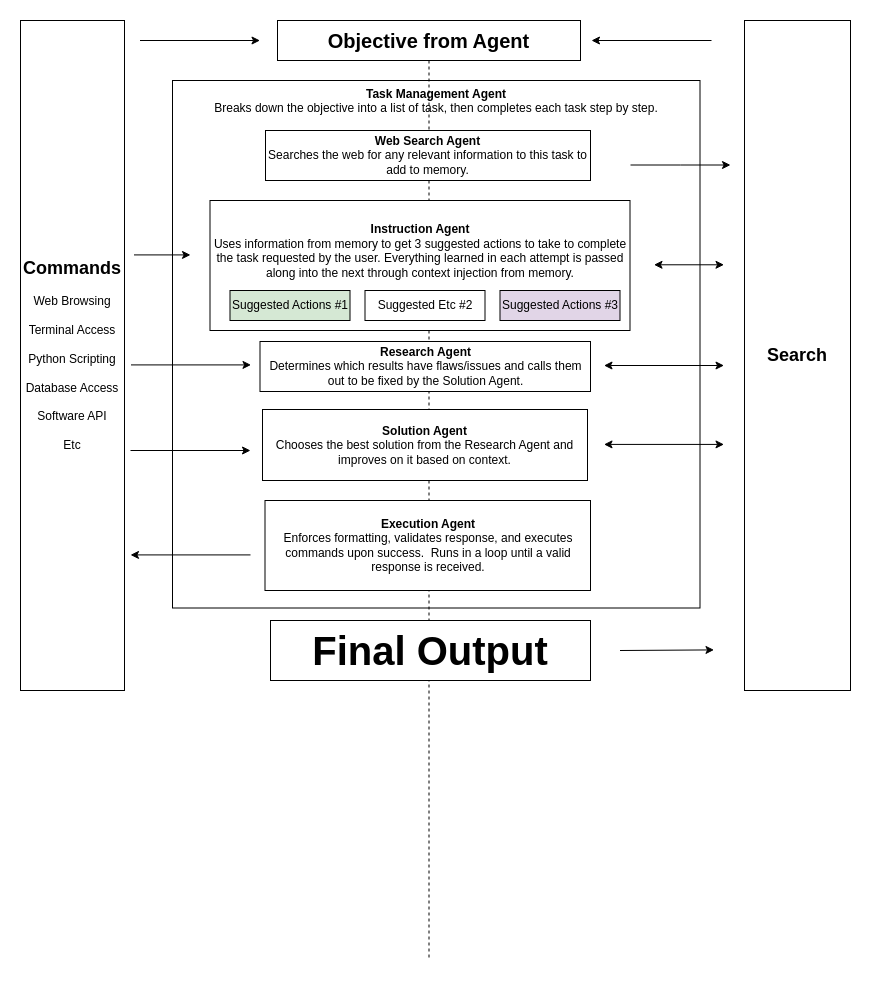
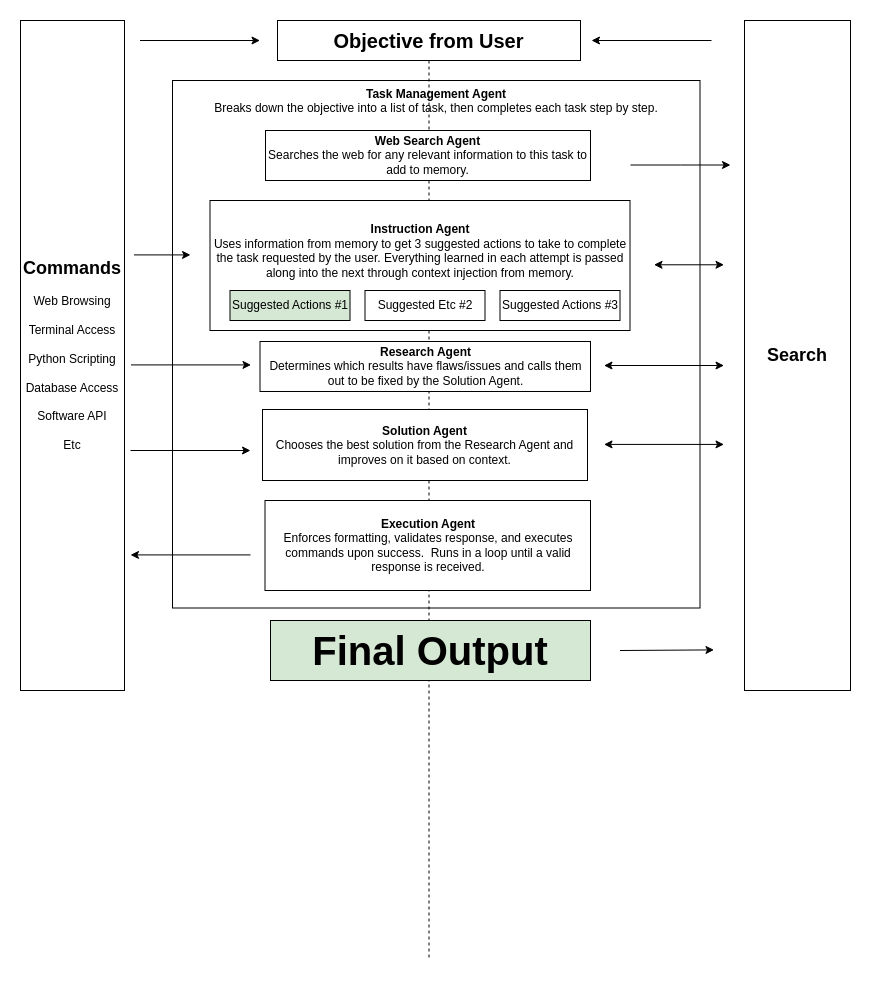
- <mxCell id="3" value="Objective from Agent" style="shape=umlLifeline;perimeter=lifelinePerimeter;whiteSpace=wrap;html=1;container=0;dropTarget=0;collapsible=0;recursiveResize=0;outlineConnect=0;portConstraint=eastwest;newEdgeStyle={&quot;edgeStyle&quot;:&quot;elbowEdgeStyle&quot;,&quot;elbow&quot;:&quot;vertical&quot;,&quot;curved&quot;:0,&quot;rounded&quot;:0};fontStyle=1;fontSize=20;" parent="1" vertex="1"><mxGeometry x="277" y="20" width="303" height="940" as="geometry" /></mxCell>
+ <mxCell id="3" value="Objective from User" style="shape=umlLifeline;perimeter=lifelinePerimeter;whiteSpace=wrap;html=1;container=0;dropTarget=0;collapsible=0;recursiveResize=0;outlineConnect=0;portConstraint=eastwest;newEdgeStyle={&quot;edgeStyle&quot;:&quot;elbowEdgeStyle&quot;,&quot;elbow&quot;:&quot;vertical&quot;,&quot;curved&quot;:0,&quot;rounded&quot;:0};fontStyle=1;fontSize=20;" parent="1" vertex="1"><mxGeometry x="277" y="20" width="303" height="940" as="geometry" /></mxCell>
- <mxCell id="7" value="Suggested Actions #3" style="rounded=0;whiteSpace=wrap;html=1;fillColor=#e1d5e7;" parent="1" vertex="1"><mxGeometry x="499.5" y="290" width="120" height="30" as="geometry" /></mxCell>
+ <mxCell id="7" value="Suggested Actions #3" style="rounded=0;whiteSpace=wrap;html=1;" parent="1" vertex="1"><mxGeometry x="499.5" y="290" width="120" height="30" as="geometry" /></mxCell>
- <mxCell id="11" value="Final Output" style="rounded=0;whiteSpace=wrap;html=1;fontStyle=1;fontSize=40;" parent="1" vertex="1"><mxGeometry x="270" y="620" width="320" height="60" as="geometry" /></mxCell>
+ <mxCell id="11" value="Final Output" style="rounded=0;whiteSpace=wrap;html=1;fontStyle=1;fontSize=40;fillColor=#d5e8d4;" parent="1" vertex="1"><mxGeometry x="270" y="620" width="320" height="60" as="geometry" /></mxCell>
